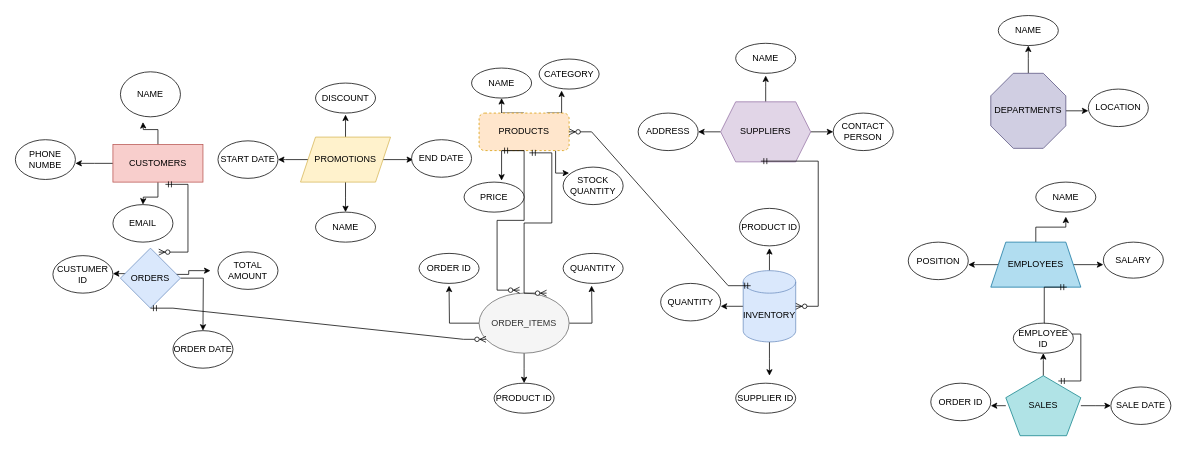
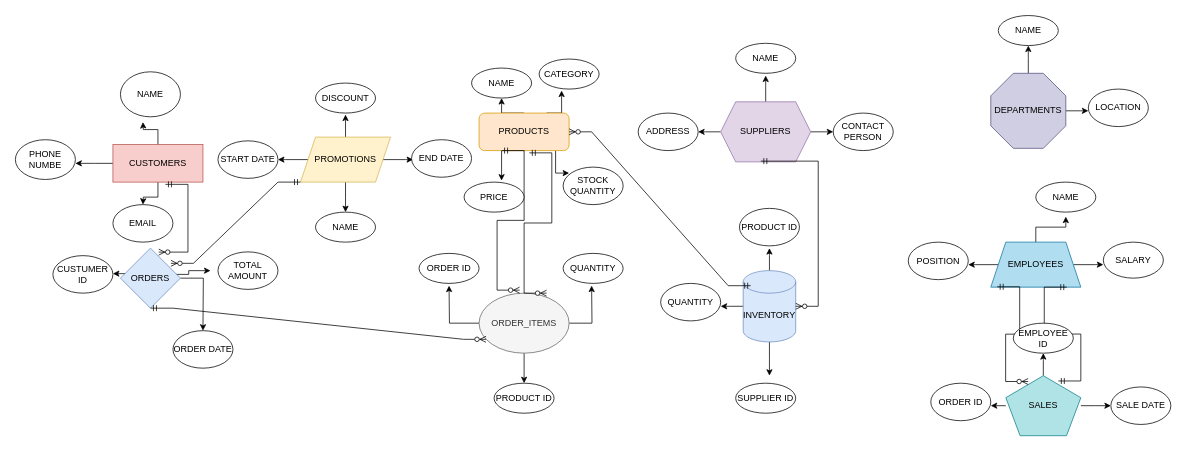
- <mxCell id="6" value="PRODUCTS" style="rounded=1;whiteSpace=wrap;html=1;fillColor=#ffe6cc;strokeColor=#d79b00;dashed=1;" parent="1" vertex="1"><mxGeometry x="638" y="150" width="120" height="50" as="geometry" /></mxCell>
+ <mxCell id="6" value="PRODUCTS" style="rounded=1;whiteSpace=wrap;html=1;fillColor=#ffe6cc;strokeColor=#d79b00;" parent="1" vertex="1"><mxGeometry x="638" y="150" width="120" height="50" as="geometry" /></mxCell>
+ <mxCell id="47" value="" style="edgeStyle=entityRelationEdgeStyle;fontSize=12;html=1;endArrow=ERzeroToMany;startArrow=ERmandOne;rounded=0;exitX=0;exitY=1;exitDx=0;exitDy=0;entryX=0.841;entryY=0.253;entryDx=0;entryDy=0;entryPerimeter=0;" parent="1" source="32" target="14" edge="1"><mxGeometry width="100" height="100" relative="1" as="geometry"><mxPoint x="340" y="342" as="sourcePoint" /><mxPoint x="250" y="364" as="targetPoint" /><Array as="points"><mxPoint x="280" y="192" /><mxPoint x="220" y="320" /></Array></mxGeometry></mxCell>
+ <mxCell id="51" value="" style="edgeStyle=entityRelationEdgeStyle;fontSize=12;html=1;endArrow=ERzeroToMany;startArrow=ERmandOne;rounded=0;entryX=0.298;entryY=0.097;entryDx=0;entryDy=0;entryPerimeter=0;exitX=0.071;exitY=0.992;exitDx=0;exitDy=0;exitPerimeter=0;" parent="1" source="36" target="43" edge="1"><mxGeometry width="100" height="100" relative="1" as="geometry"><mxPoint x="1030" y="320" as="sourcePoint" /><mxPoint x="1130" y="220" as="targetPoint" /></mxGeometry></mxCell>
